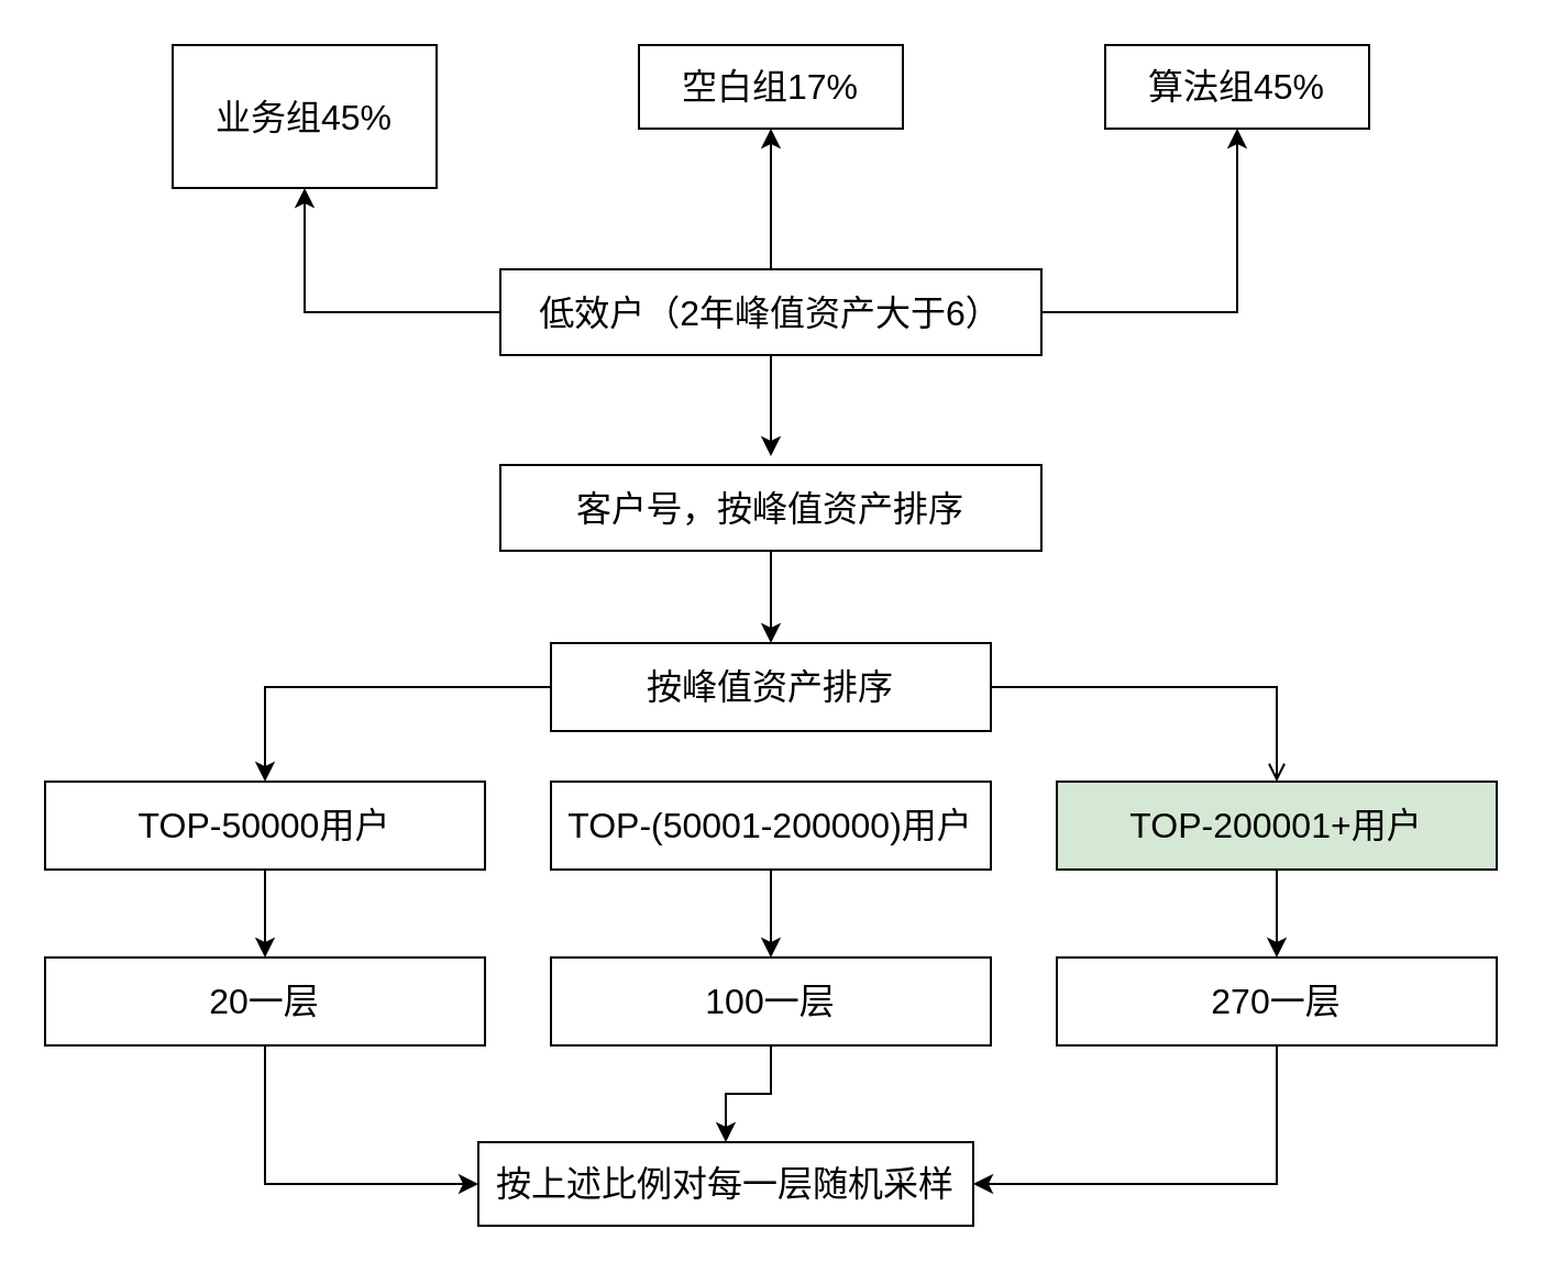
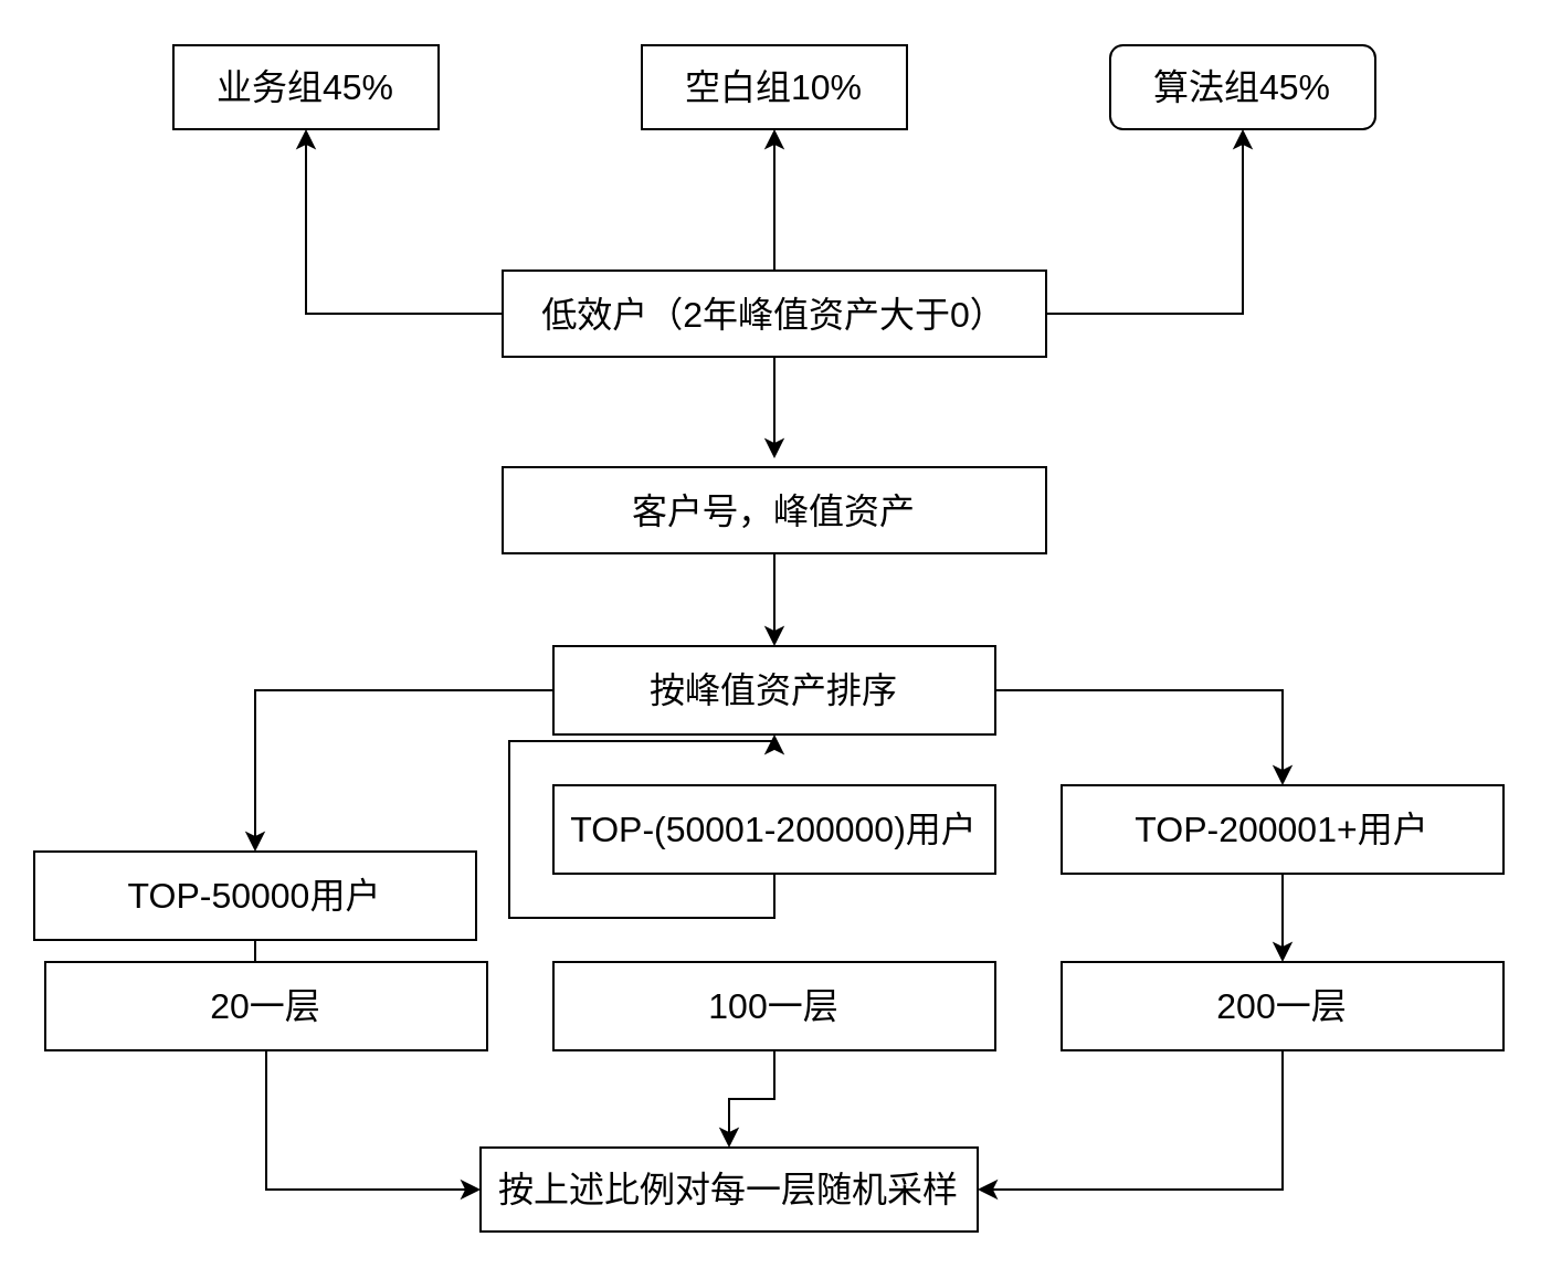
- <mxCell id="7" value="空白组17%" style="rounded=0;whiteSpace=wrap;html=1;fontSize=16;" vertex="1" parent="1"><mxGeometry x="290" y="20" width="120" height="38" as="geometry" /></mxCell>
+ <mxCell id="7" value="空白组10%" style="rounded=0;whiteSpace=wrap;html=1;fontSize=16;" vertex="1" parent="1"><mxGeometry x="290" y="20" width="120" height="38" as="geometry" /></mxCell>
- <mxCell id="9" value="算法组45%" style="rounded=0;whiteSpace=wrap;html=1;fontSize=16;" vertex="1" parent="1"><mxGeometry x="502" y="20" width="120" height="38" as="geometry" /></mxCell>
+ <mxCell id="9" value="算法组45%" style="whiteSpace=wrap;html=1;fontSize=16;rounded=1;" vertex="1" parent="1"><mxGeometry x="502" y="20" width="120" height="38" as="geometry" /></mxCell>
- <mxCell id="8" value="业务组45%" style="rounded=0;whiteSpace=wrap;html=1;fontSize=16;" vertex="1" parent="1"><mxGeometry x="78" y="20" width="120" height="65" as="geometry" /></mxCell>
+ <mxCell id="8" value="业务组45%" style="rounded=0;whiteSpace=wrap;html=1;fontSize=16;" vertex="1" parent="1"><mxGeometry x="78" y="20" width="120" height="38" as="geometry" /></mxCell>
- <mxCell id="6" value="&lt;font style=&quot;font-size: 16px;&quot;&gt;低效户（2年峰值资产大于6）&lt;/font&gt;" style="rounded=0;whiteSpace=wrap;html=1;" vertex="1" parent="1"><mxGeometry x="227" y="122" width="246" height="39" as="geometry" /></mxCell>
+ <mxCell id="6" value="&lt;font style=&quot;font-size: 16px;&quot;&gt;低效户（2年峰值资产大于0）&lt;/font&gt;" style="rounded=0;whiteSpace=wrap;html=1;" vertex="1" parent="1"><mxGeometry x="227" y="122" width="246" height="39" as="geometry" /></mxCell>
- <mxCell id="11" value="&lt;font style=&quot;font-size: 16px;&quot;&gt;客户号，按峰值资产排序&lt;/font&gt;" style="rounded=0;whiteSpace=wrap;html=1;" vertex="1" parent="1"><mxGeometry x="227" y="211" width="246" height="39" as="geometry" /></mxCell>
+ <mxCell id="11" value="&lt;font style=&quot;font-size: 16px;&quot;&gt;客户号，峰值资产&lt;/font&gt;" style="rounded=0;whiteSpace=wrap;html=1;" vertex="1" parent="1"><mxGeometry x="227" y="211" width="246" height="39" as="geometry" /></mxCell>
- <mxCell id="13" style="edgeStyle=orthogonalEdgeStyle;rounded=0;orthogonalLoop=1;jettySize=auto;html=1;exitX=1;exitY=0.5;exitDx=0;exitDy=0;fontSize=16;endArrow=open;" edge="1" parent="1" source="14" target="16"><mxGeometry relative="1" as="geometry" /></mxCell>
+ <mxCell id="13" style="edgeStyle=orthogonalEdgeStyle;rounded=0;orthogonalLoop=1;jettySize=auto;html=1;exitX=1;exitY=0.5;exitDx=0;exitDy=0;fontSize=16;" edge="1" parent="1" source="14" target="16"><mxGeometry relative="1" as="geometry" /></mxCell>
- <mxCell id="20" value="&lt;span style=&quot;font-size: 16px;&quot;&gt;TOP-50000用户&lt;/span&gt;" style="whiteSpace=wrap;html=1;rounded=0;" vertex="1" parent="1"><mxGeometry x="20" y="355" width="200" height="40" as="geometry" /></mxCell>
+ <mxCell id="20" value="&lt;span style=&quot;font-size: 16px;&quot;&gt;TOP-50000用户&lt;/span&gt;" style="whiteSpace=wrap;html=1;rounded=0;" vertex="1" parent="1"><mxGeometry x="15" y="385" width="200" height="40" as="geometry" /></mxCell>
- <mxCell id="16" value="&lt;span style=&quot;font-size: 16px;&quot;&gt;TOP-200001+用户&lt;/span&gt;" style="whiteSpace=wrap;html=1;rounded=0;fillColor=#d5e8d4;" vertex="1" parent="1"><mxGeometry x="480" y="355" width="200" height="40" as="geometry" /></mxCell>
+ <mxCell id="16" value="&lt;span style=&quot;font-size: 16px;&quot;&gt;TOP-200001+用户&lt;/span&gt;" style="whiteSpace=wrap;html=1;rounded=0;" vertex="1" parent="1"><mxGeometry x="480" y="355" width="200" height="40" as="geometry" /></mxCell>
- <mxCell id="17" style="edgeStyle=orthogonalEdgeStyle;rounded=0;orthogonalLoop=1;jettySize=auto;html=1;exitX=0.5;exitY=1;exitDx=0;exitDy=0;entryX=0.5;entryY=0;entryDx=0;entryDy=0;fontSize=16;" edge="1" parent="1" source="18" target="24"><mxGeometry relative="1" as="geometry" /></mxCell>
+ <mxCell id="17" style="edgeStyle=orthogonalEdgeStyle;rounded=0;orthogonalLoop=1;jettySize=auto;html=1;exitX=0.5;exitY=1;exitDx=0;exitDy=0;fontSize=16;" edge="1" parent="1" source="18" target="14"><mxGeometry relative="1" as="geometry" /></mxCell>
- <mxCell id="26" value="&lt;span style=&quot;font-size: 16px;&quot;&gt;270一层&lt;/span&gt;" style="whiteSpace=wrap;html=1;rounded=0;" vertex="1" parent="1"><mxGeometry x="480" y="435" width="200" height="40" as="geometry" /></mxCell>
+ <mxCell id="26" value="&lt;span style=&quot;font-size: 16px;&quot;&gt;200一层&lt;/span&gt;" style="whiteSpace=wrap;html=1;rounded=0;" vertex="1" parent="1"><mxGeometry x="480" y="435" width="200" height="40" as="geometry" /></mxCell>
